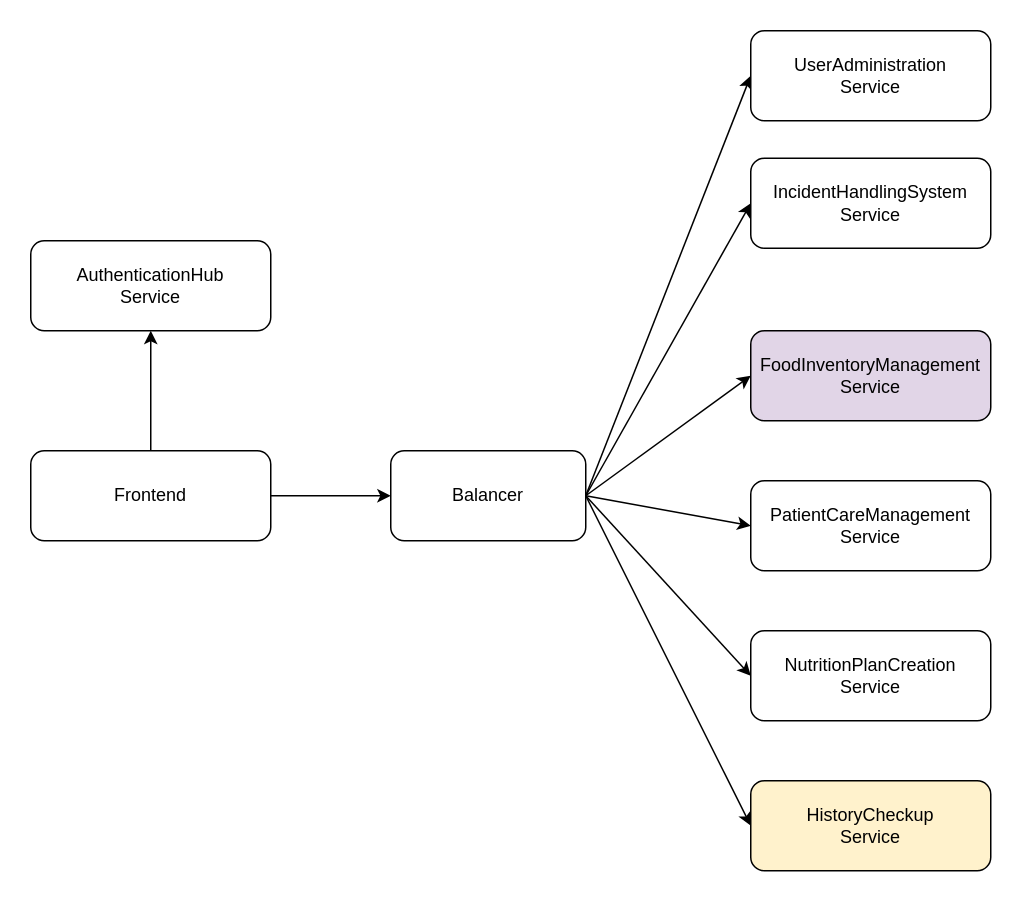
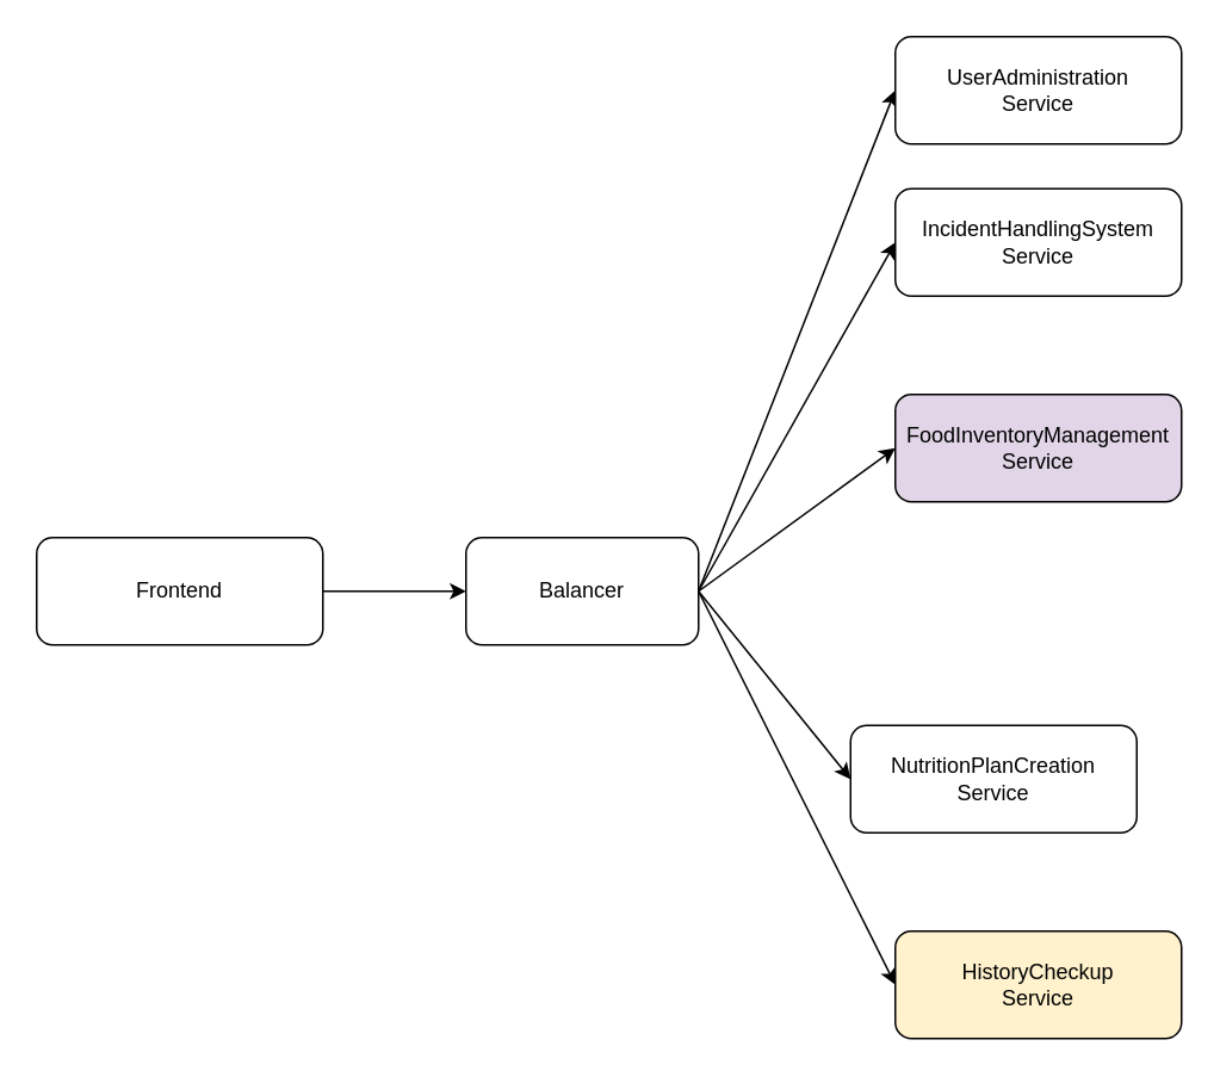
- <mxCell id="5" value="AuthenticationHub&lt;br&gt;Service" style="rounded=1;whiteSpace=wrap;html=1;" parent="1" vertex="1"><mxGeometry x="20" y="160" width="160" height="60" as="geometry" /></mxCell>
- <mxCell id="3" style="edgeStyle=none;html=1;exitX=0.5;exitY=0;exitDx=0;exitDy=0;entryX=0.5;entryY=1;entryDx=0;entryDy=0;" parent="1" source="4" target="5" edge="1"><mxGeometry relative="1" as="geometry" /></mxCell>
- <mxCell id="7" style="edgeStyle=none;html=1;exitX=1;exitY=0.5;exitDx=0;exitDy=0;entryX=0;entryY=0.5;entryDx=0;entryDy=0;" parent="1" source="12" target="13" edge="1"><mxGeometry relative="1" as="geometry" /></mxCell>
- <mxCell id="13" value="PatientCareManagement&lt;br&gt;Service" style="rounded=1;whiteSpace=wrap;html=1;" parent="1" vertex="1"><mxGeometry x="500" y="320" width="160" height="60" as="geometry" /></mxCell>
- <mxCell id="15" value="NutritionPlanCreation&lt;br&gt;Service" style="rounded=1;whiteSpace=wrap;html=1;" parent="1" vertex="1"><mxGeometry x="500" y="420" width="160" height="60" as="geometry" /></mxCell>
+ <mxCell id="15" value="NutritionPlanCreation&lt;br&gt;Service" style="rounded=1;whiteSpace=wrap;html=1;" parent="1" vertex="1"><mxGeometry x="475" y="405" width="160" height="60" as="geometry" /></mxCell>
